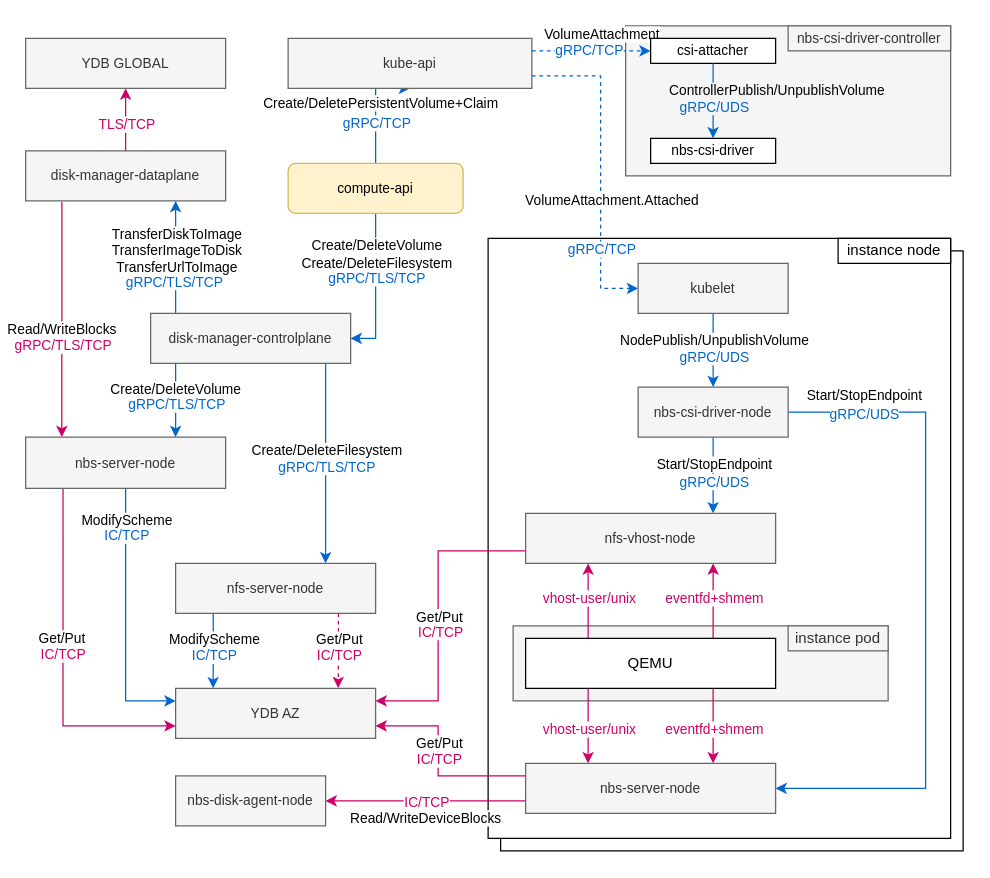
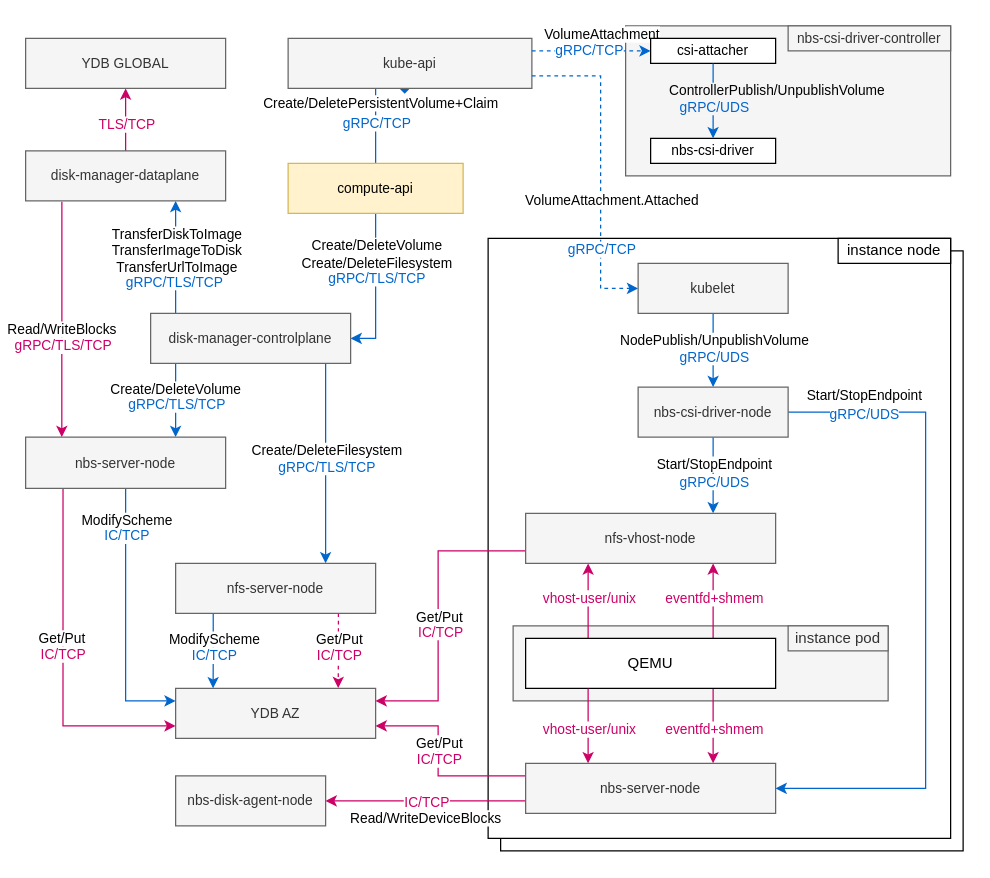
- <mxCell id="37" style="edgeStyle=orthogonalEdgeStyle;rounded=0;orthogonalLoop=1;jettySize=auto;html=1;strokeColor=#0066CC;exitX=0.5;exitY=0;exitDx=0;exitDy=0;entryX=0.5;entryY=1;entryDx=0;entryDy=0;" edge="1" parent="1" source="91" target="77"><mxGeometry relative="1" as="geometry"><mxPoint x="570" y="20" as="targetPoint" /><Array as="points"><mxPoint y="110" x="300" /><mxPoint y="110" x="300" /></Array></mxGeometry></mxCell>
+ <mxCell id="37" style="edgeStyle=orthogonalEdgeStyle;rounded=0;orthogonalLoop=1;jettySize=auto;html=1;strokeColor=#0066CC;exitX=0.5;exitY=0;exitDx=0;exitDy=0;entryX=0.5;entryY=1;entryDx=0;entryDy=0;endArrow=diamond;" edge="1" parent="1" source="91" target="77"><mxGeometry relative="1" as="geometry"><mxPoint x="570" y="20" as="targetPoint" /><Array as="points"><mxPoint y="110" x="300" /><mxPoint y="110" x="300" /></Array></mxGeometry></mxCell>
- <mxCell id="91" value="compute-api" style="whiteSpace=wrap;html=1;fontSize=11;fillColor=#fff2cc;strokeColor=#d6b656;rounded=1;" parent="1" vertex="1"><mxGeometry x="230" y="130" width="140" height="40" as="geometry" /></mxCell>
+ <mxCell id="91" value="compute-api" style="rounded=0;whiteSpace=wrap;html=1;fontSize=11;fillColor=#fff2cc;strokeColor=#d6b656;" parent="1" vertex="1"><mxGeometry x="230" y="130" width="140" height="40" as="geometry" /></mxCell>
